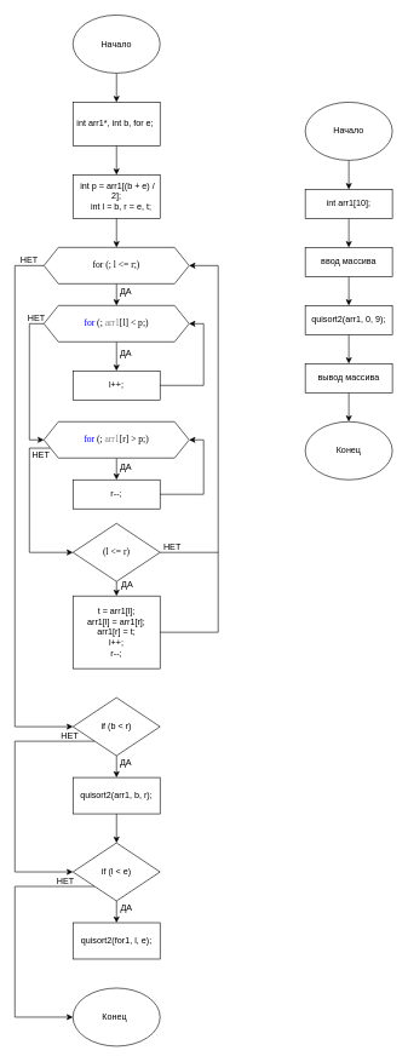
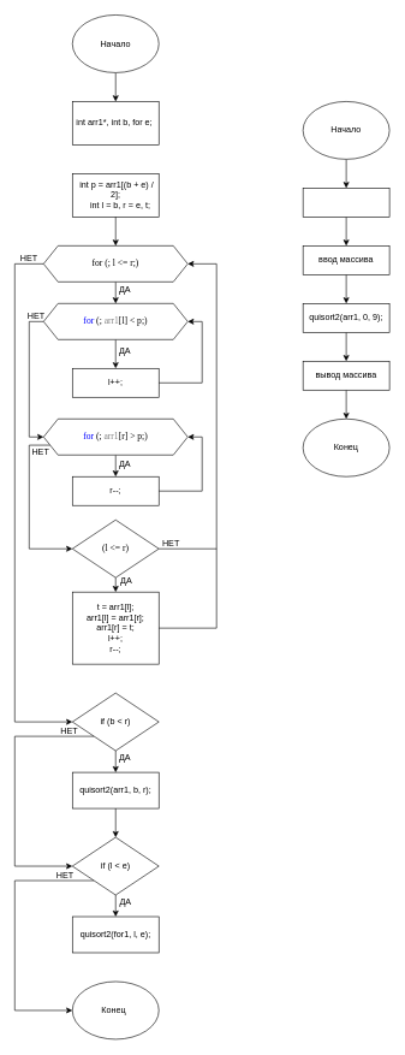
- <mxCell id="27" style="edgeStyle=orthogonalEdgeStyle;rounded=0;orthogonalLoop=1;jettySize=auto;html=1;exitX=0.5;exitY=1;exitDx=0;exitDy=0;entryX=0.5;entryY=0;entryDx=0;entryDy=0;" edge="1" parent="1" source="28" target="30"><mxGeometry relative="1" as="geometry" /></mxCell>
- <mxCell id="75" value="int arr1[10];" style="text;html=1;strokeColor=none;fillColor=none;align=center;verticalAlign=middle;whiteSpace=wrap;rounded=0;" vertex="1" parent="1"><mxGeometry x="420" y="270" width="120" height="20" as="geometry" /></mxCell>
